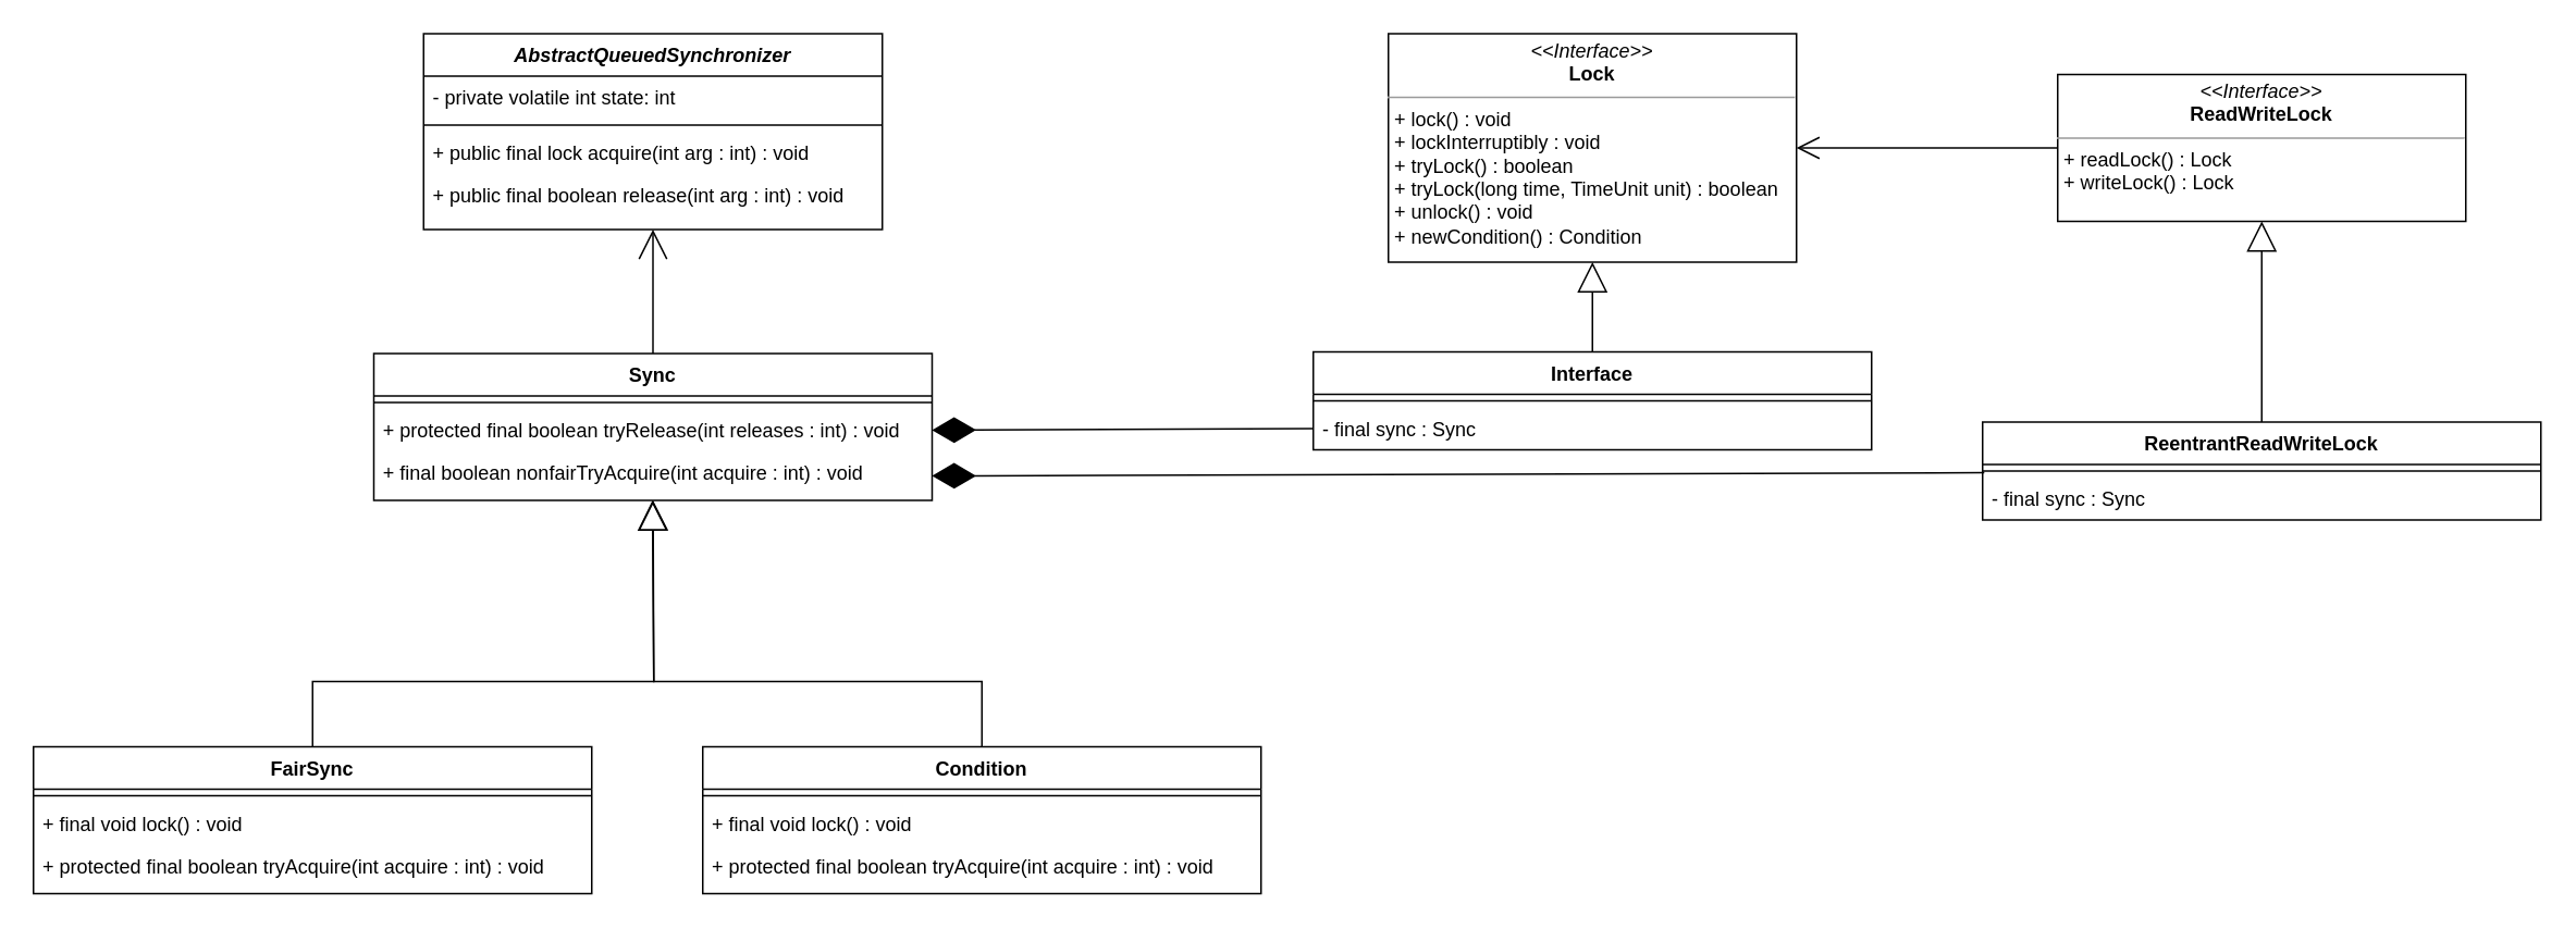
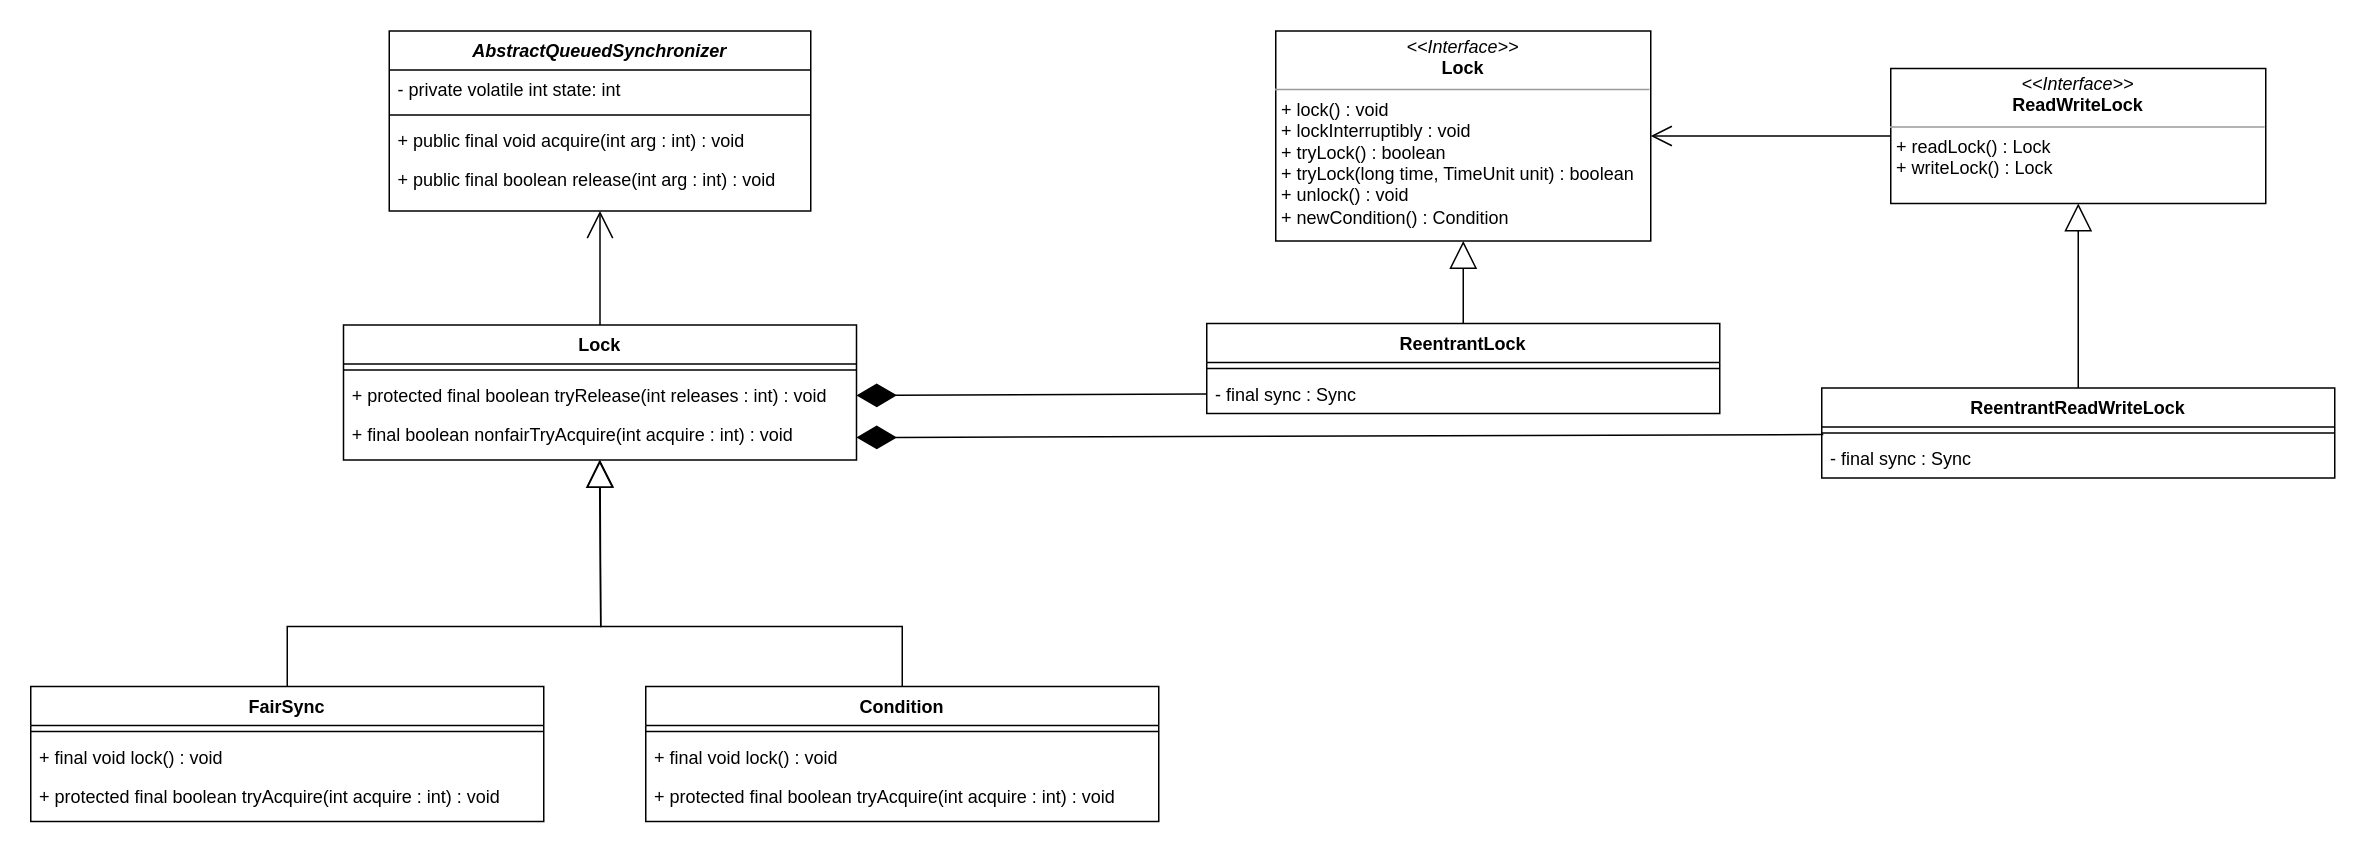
- <mxCell id="5" value="+ public final lock acquire(int arg : int) : void" style="text;align=left;verticalAlign=top;spacingLeft=4;spacingRight=4;overflow=hidden;rotatable=0;points=[[0,0.5],[1,0.5]];portConstraint=eastwest;" parent="2" vertex="1"><mxGeometry y="60" width="281" height="26" as="geometry" /></mxCell>
+ <mxCell id="5" value="+ public final void acquire(int arg : int) : void" style="text;align=left;verticalAlign=top;spacingLeft=4;spacingRight=4;overflow=hidden;rotatable=0;points=[[0,0.5],[1,0.5]];portConstraint=eastwest;" parent="2" vertex="1"><mxGeometry y="60" width="281" height="26" as="geometry" /></mxCell>
- <mxCell id="23" value="Interface" style="swimlane;fontStyle=1;align=center;verticalAlign=top;childLayout=stackLayout;horizontal=1;startSize=26;horizontalStack=0;resizeParent=1;resizeParentMax=0;resizeLast=0;collapsible=1;marginBottom=0;" vertex="1" parent="1"><mxGeometry x="804" y="215" width="342" height="60" as="geometry" /></mxCell>
+ <mxCell id="23" value="ReentrantLock" style="swimlane;fontStyle=1;align=center;verticalAlign=top;childLayout=stackLayout;horizontal=1;startSize=26;horizontalStack=0;resizeParent=1;resizeParentMax=0;resizeLast=0;collapsible=1;marginBottom=0;" vertex="1" parent="1"><mxGeometry x="804" y="215" width="342" height="60" as="geometry" /></mxCell>
- <mxCell id="7" value="Sync" style="swimlane;fontStyle=1;align=center;verticalAlign=top;childLayout=stackLayout;horizontal=1;startSize=26;horizontalStack=0;resizeParent=1;resizeParentMax=0;resizeLast=0;collapsible=1;marginBottom=0;" parent="1" vertex="1"><mxGeometry x="228.5" y="216" width="342" height="90" as="geometry" /></mxCell>
+ <mxCell id="7" value="Lock" style="swimlane;fontStyle=1;align=center;verticalAlign=top;childLayout=stackLayout;horizontal=1;startSize=26;horizontalStack=0;resizeParent=1;resizeParentMax=0;resizeLast=0;collapsible=1;marginBottom=0;" parent="1" vertex="1"><mxGeometry x="228.5" y="216" width="342" height="90" as="geometry" /></mxCell>
